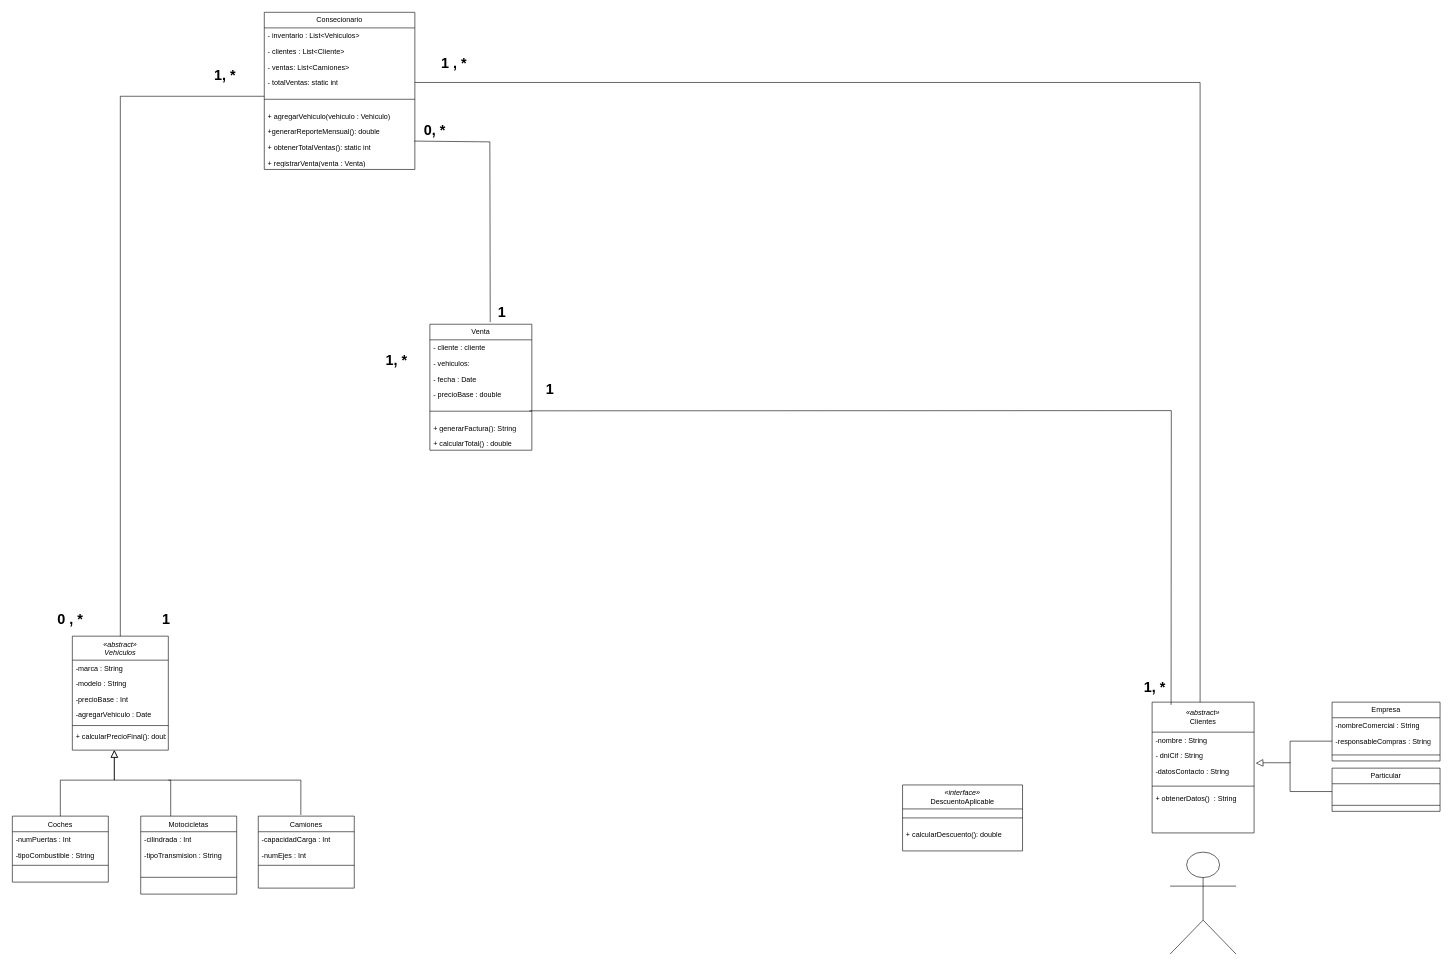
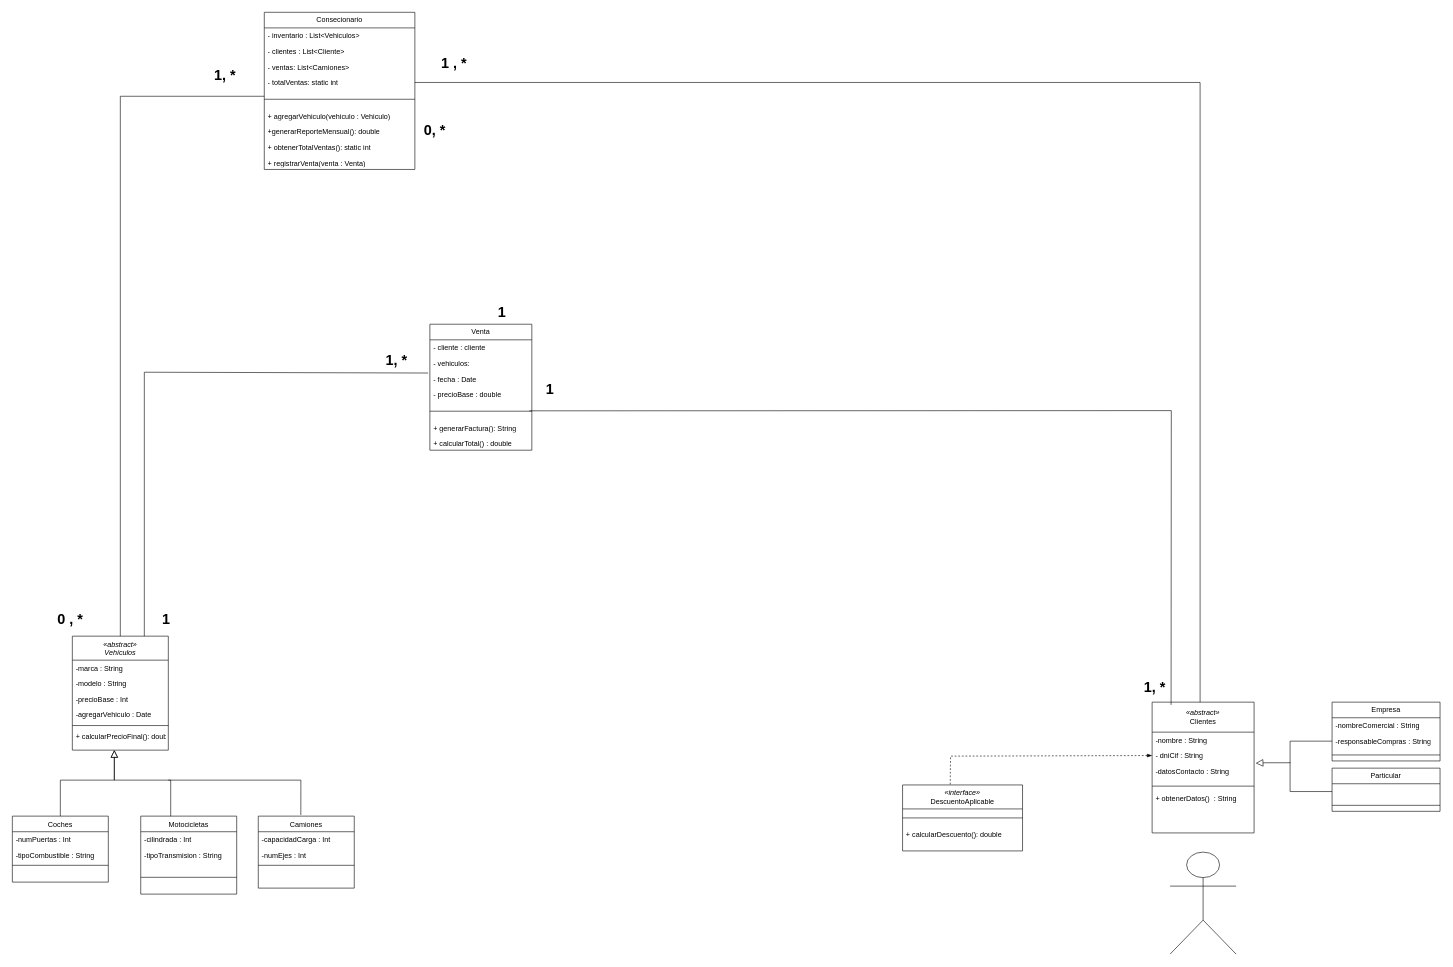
- <mxCell id="66" value="" style="endArrow=none;html=1;rounded=0;exitX=0.592;exitY=-0.017;exitDx=0;exitDy=0;exitPerimeter=0;entryX=0.996;entryY=1.103;entryDx=0;entryDy=0;entryPerimeter=0;" edge="1" parent="1" source="41" target="57"><mxGeometry width="50" height="50" relative="1" as="geometry"><mxPoint x="1040" y="574" as="sourcePoint" /><mxPoint x="912" y="284" as="targetPoint" /><Array as="points"><mxPoint x="816" y="236" /></Array></mxGeometry></mxCell>
+ <mxCell id="69" value="" style="endArrow=none;html=1;rounded=0;exitX=0.75;exitY=0;exitDx=0;exitDy=0;entryX=-0.016;entryY=0.128;entryDx=0;entryDy=0;entryPerimeter=0;" edge="1" parent="1" source="2" target="44"><mxGeometry width="50" height="50" relative="1" as="geometry"><mxPoint x="800" y="942" as="sourcePoint" /><mxPoint x="850" y="892" as="targetPoint" /><Array as="points"><mxPoint x="240" y="620" /></Array></mxGeometry></mxCell>
+ <mxCell id="75" value="" style="endArrow=none;dashed=1;html=1;rounded=0;exitX=0;exitY=0.5;exitDx=0;exitDy=0;startArrow=blockThin;startFill=1;entryX=0.397;entryY=0.016;entryDx=0;entryDy=0;entryPerimeter=0;" edge="1" parent="1" source="29" target="38"><mxGeometry width="50" height="50" relative="1" as="geometry"><mxPoint x="1648" y="1198" as="sourcePoint" /><mxPoint x="1616" y="1196" as="targetPoint" /><Array as="points"><mxPoint x="1584" y="1260" /></Array></mxGeometry></mxCell>
